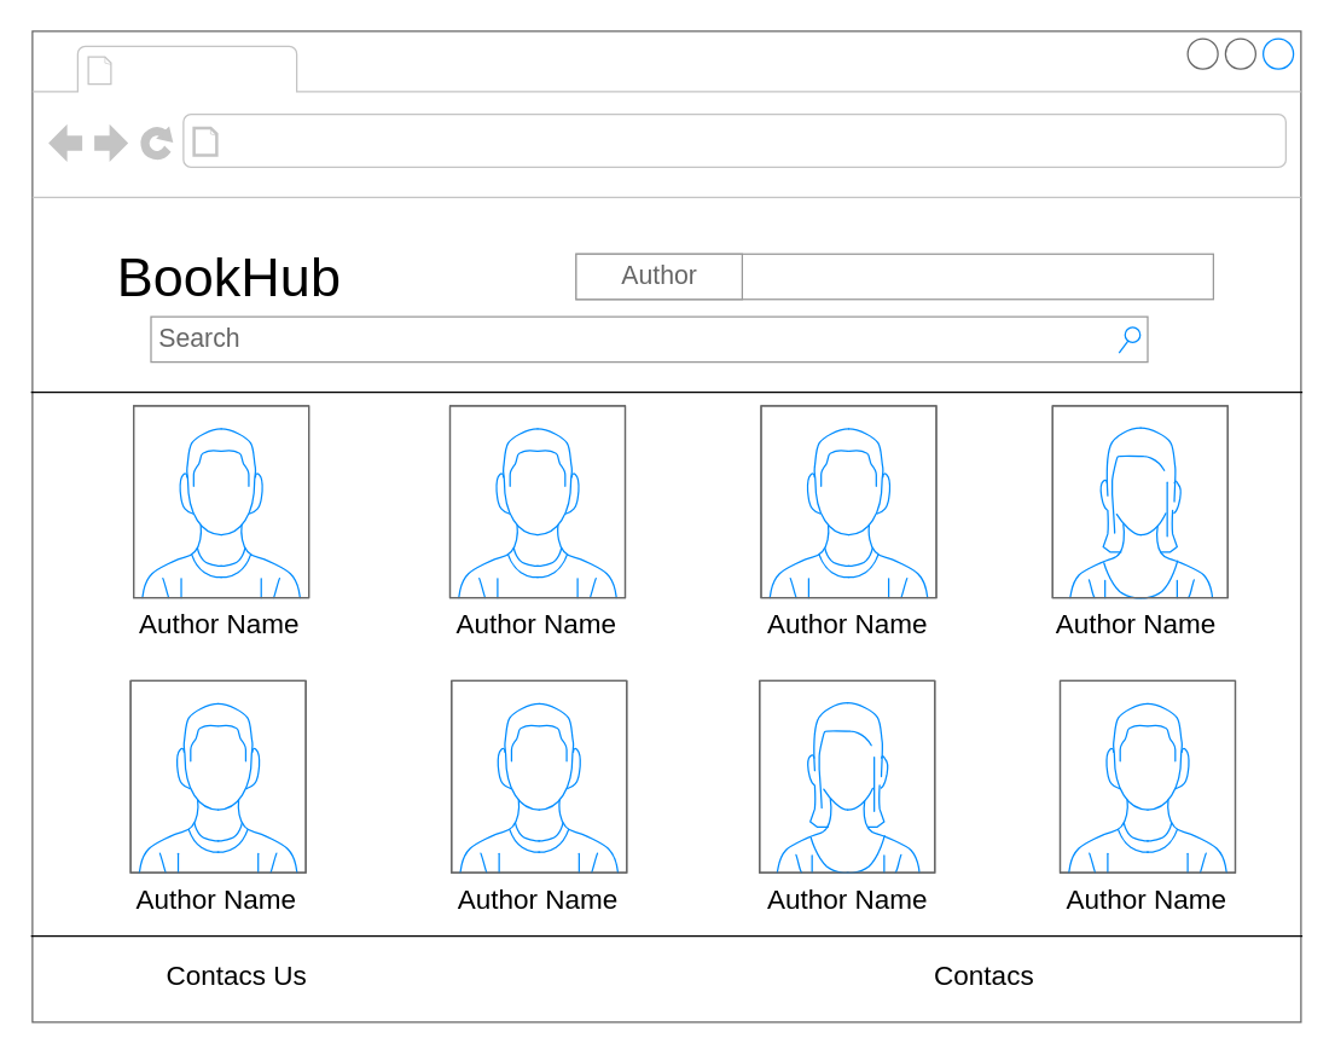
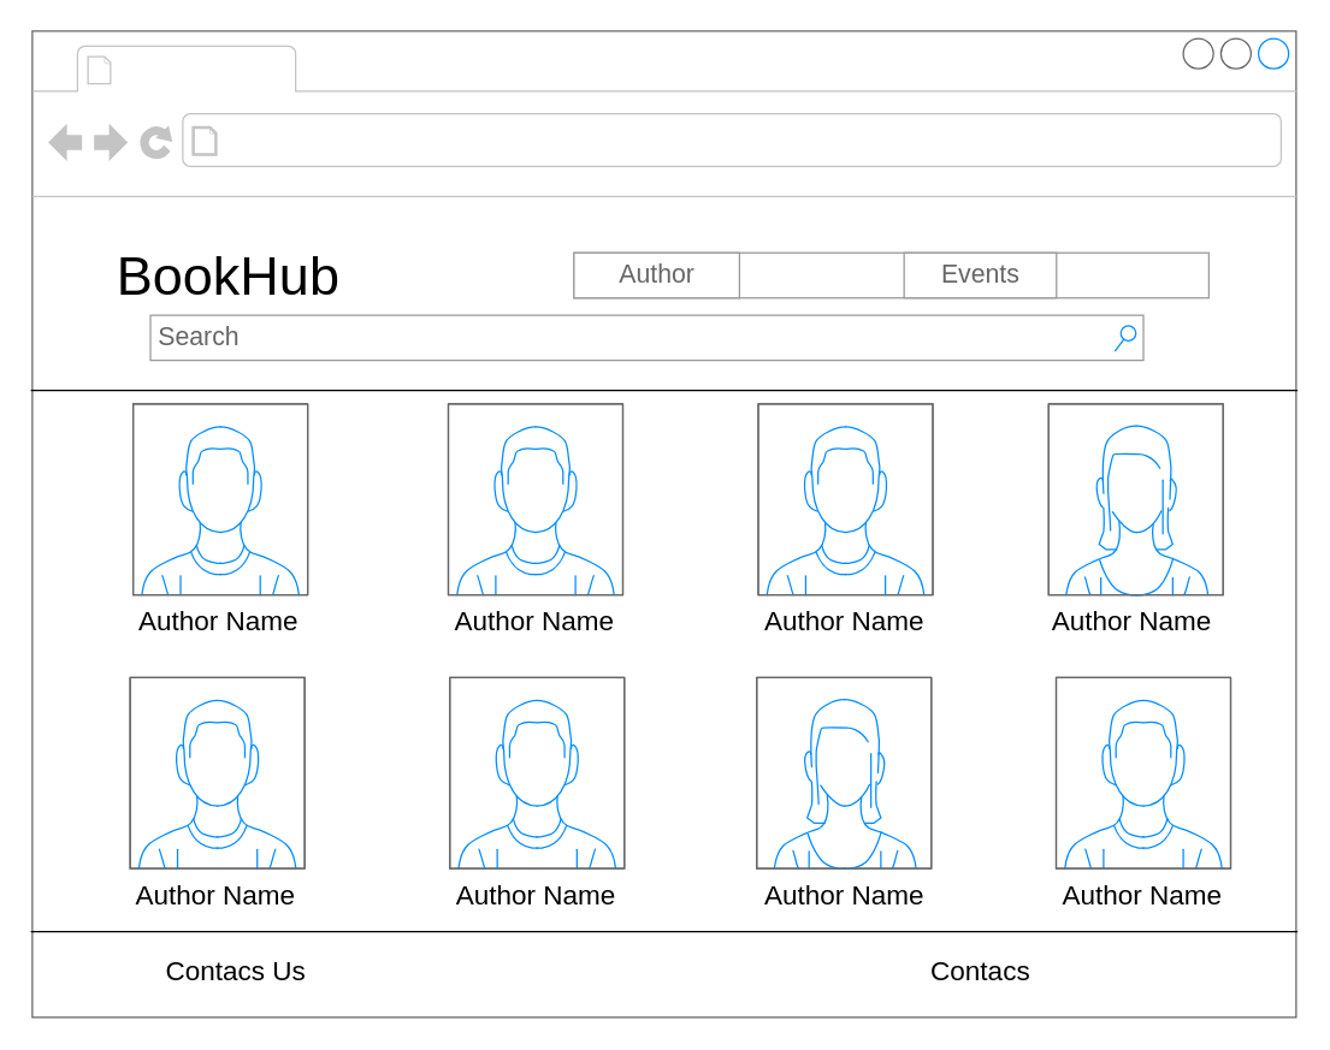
+ <mxCell id="8" value="Events" style="strokeColor=inherit;fillColor=inherit;gradientColor=inherit;strokeWidth=1;shadow=0;dashed=0;align=center;html=1;shape=mxgraph.mockup.forms.rrect;rSize=0;fontSize=17;fontColor=#666666;" vertex="1" parent="6"><mxGeometry x="219.44" width="101.28" height="30" as="geometry" /></mxCell>
